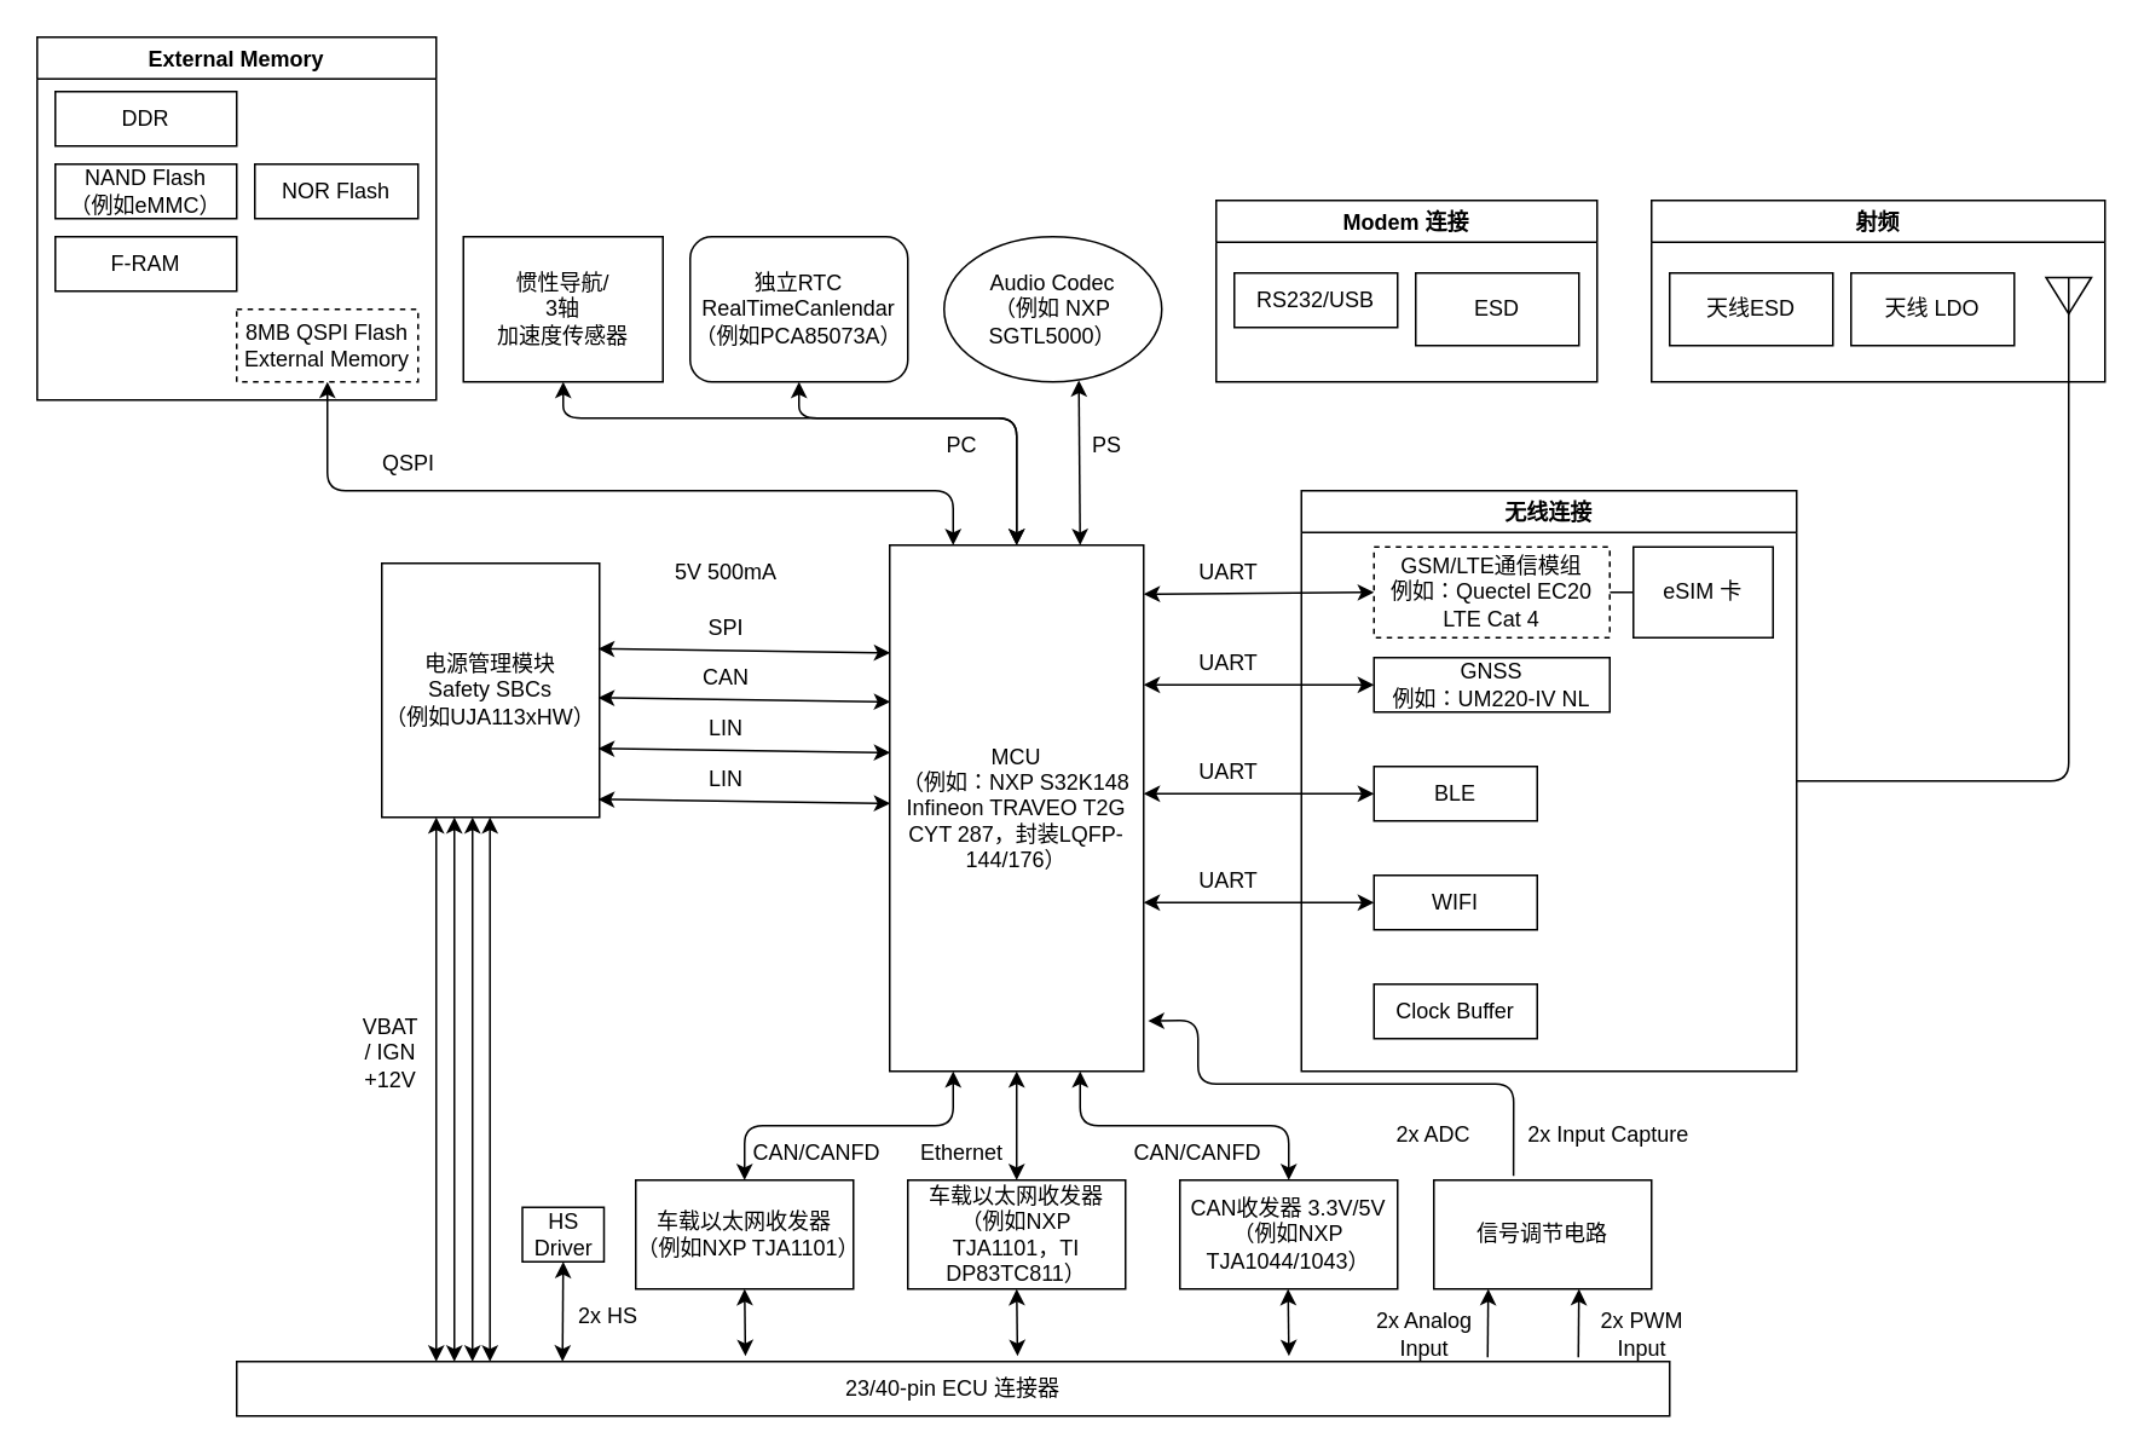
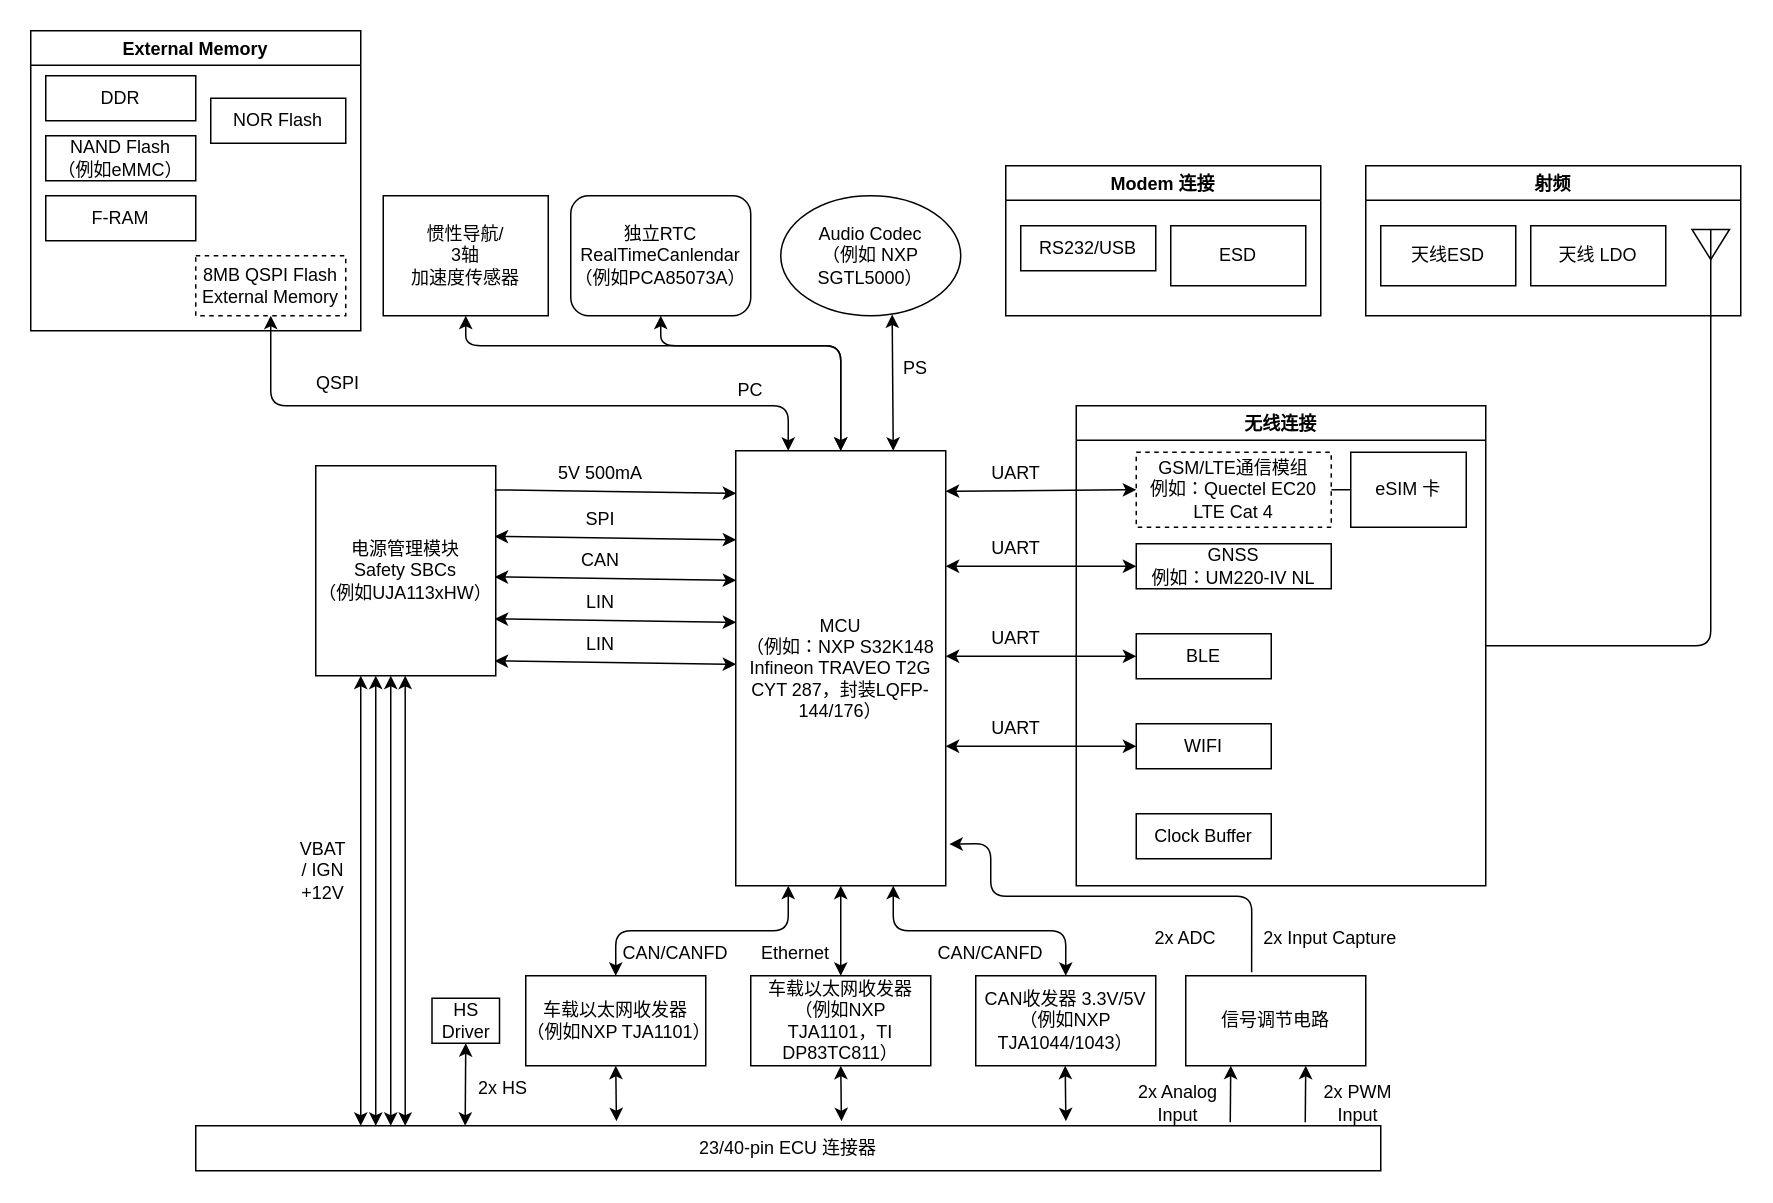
- <mxCell id="63" value="NOR Flash" style="rounded=0;whiteSpace=wrap;html=1;" vertex="1" parent="60"><mxGeometry x="120" y="70" width="90" height="30" as="geometry" /></mxCell>
+ <mxCell id="63" value="NOR Flash" style="rounded=0;whiteSpace=wrap;html=1;" vertex="1" parent="60"><mxGeometry x="120" y="45" width="90" height="30" as="geometry" /></mxCell>
- <mxCell id="50" value="PC" style="text;html=1;strokeColor=none;fillColor=none;align=center;verticalAlign=middle;whiteSpace=wrap;rounded=0;" vertex="1" parent="1"><mxGeometry x="500" y="230" width="60" height="30" as="geometry" /></mxCell>
+ <mxCell id="50" value="PC" style="text;html=1;strokeColor=none;fillColor=none;align=center;verticalAlign=middle;whiteSpace=wrap;rounded=0;" vertex="1" parent="1"><mxGeometry x="470" y="245" width="60" height="30" as="geometry" /></mxCell>
+ <mxCell id="29" value="" style="endArrow=classic;html=1;entryX=0.002;entryY=0.098;entryDx=0;entryDy=0;entryPerimeter=0;exitX=0.994;exitY=0.115;exitDx=0;exitDy=0;exitPerimeter=0;" edge="1" parent="1" source="20" target="19"><mxGeometry width="50" height="50" relative="1" as="geometry"><mxPoint x="410" y="390" as="sourcePoint" /><mxPoint x="460" y="340" as="targetPoint" /></mxGeometry></mxCell>
